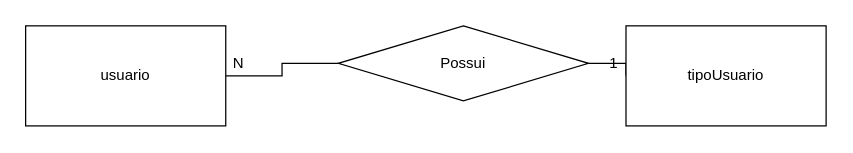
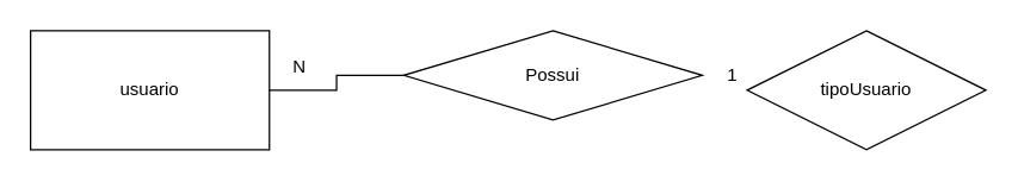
- <mxCell id="8" value="N" style="text;html=1;align=center;verticalAlign=middle;resizable=0;points=[];autosize=1;strokeColor=none;fillColor=none;" vertex="1" parent="1"><mxGeometry x="180" y="40" width="20" height="20" as="geometry" /></mxCell>
+ <mxCell id="8" value="N" style="text;html=1;align=center;verticalAlign=middle;resizable=0;points=[];autosize=1;strokeColor=none;fillColor=none;" vertex="1" parent="1"><mxGeometry x="190" y="35" width="20" height="20" as="geometry" /></mxCell>
- <mxCell id="4" style="edgeStyle=orthogonalEdgeStyle;rounded=0;orthogonalLoop=1;jettySize=auto;html=1;exitX=1;exitY=0.5;exitDx=0;exitDy=0;entryX=0;entryY=0.5;entryDx=0;entryDy=0;endArrow=none;endFill=0;" edge="1" parent="1" source="5" target="6"><mxGeometry relative="1" as="geometry" /></mxCell>
- <mxCell id="6" value="tipoUsuario" style="rounded=0;whiteSpace=wrap;html=1;" vertex="1" parent="1"><mxGeometry x="500" y="20" width="160" height="80" as="geometry" /></mxCell>
+ <mxCell id="6" value="tipoUsuario" style="rhombus;whiteSpace=wrap;html=1;" vertex="1" parent="1"><mxGeometry x="500" y="20" width="160" height="80" as="geometry" /></mxCell>
